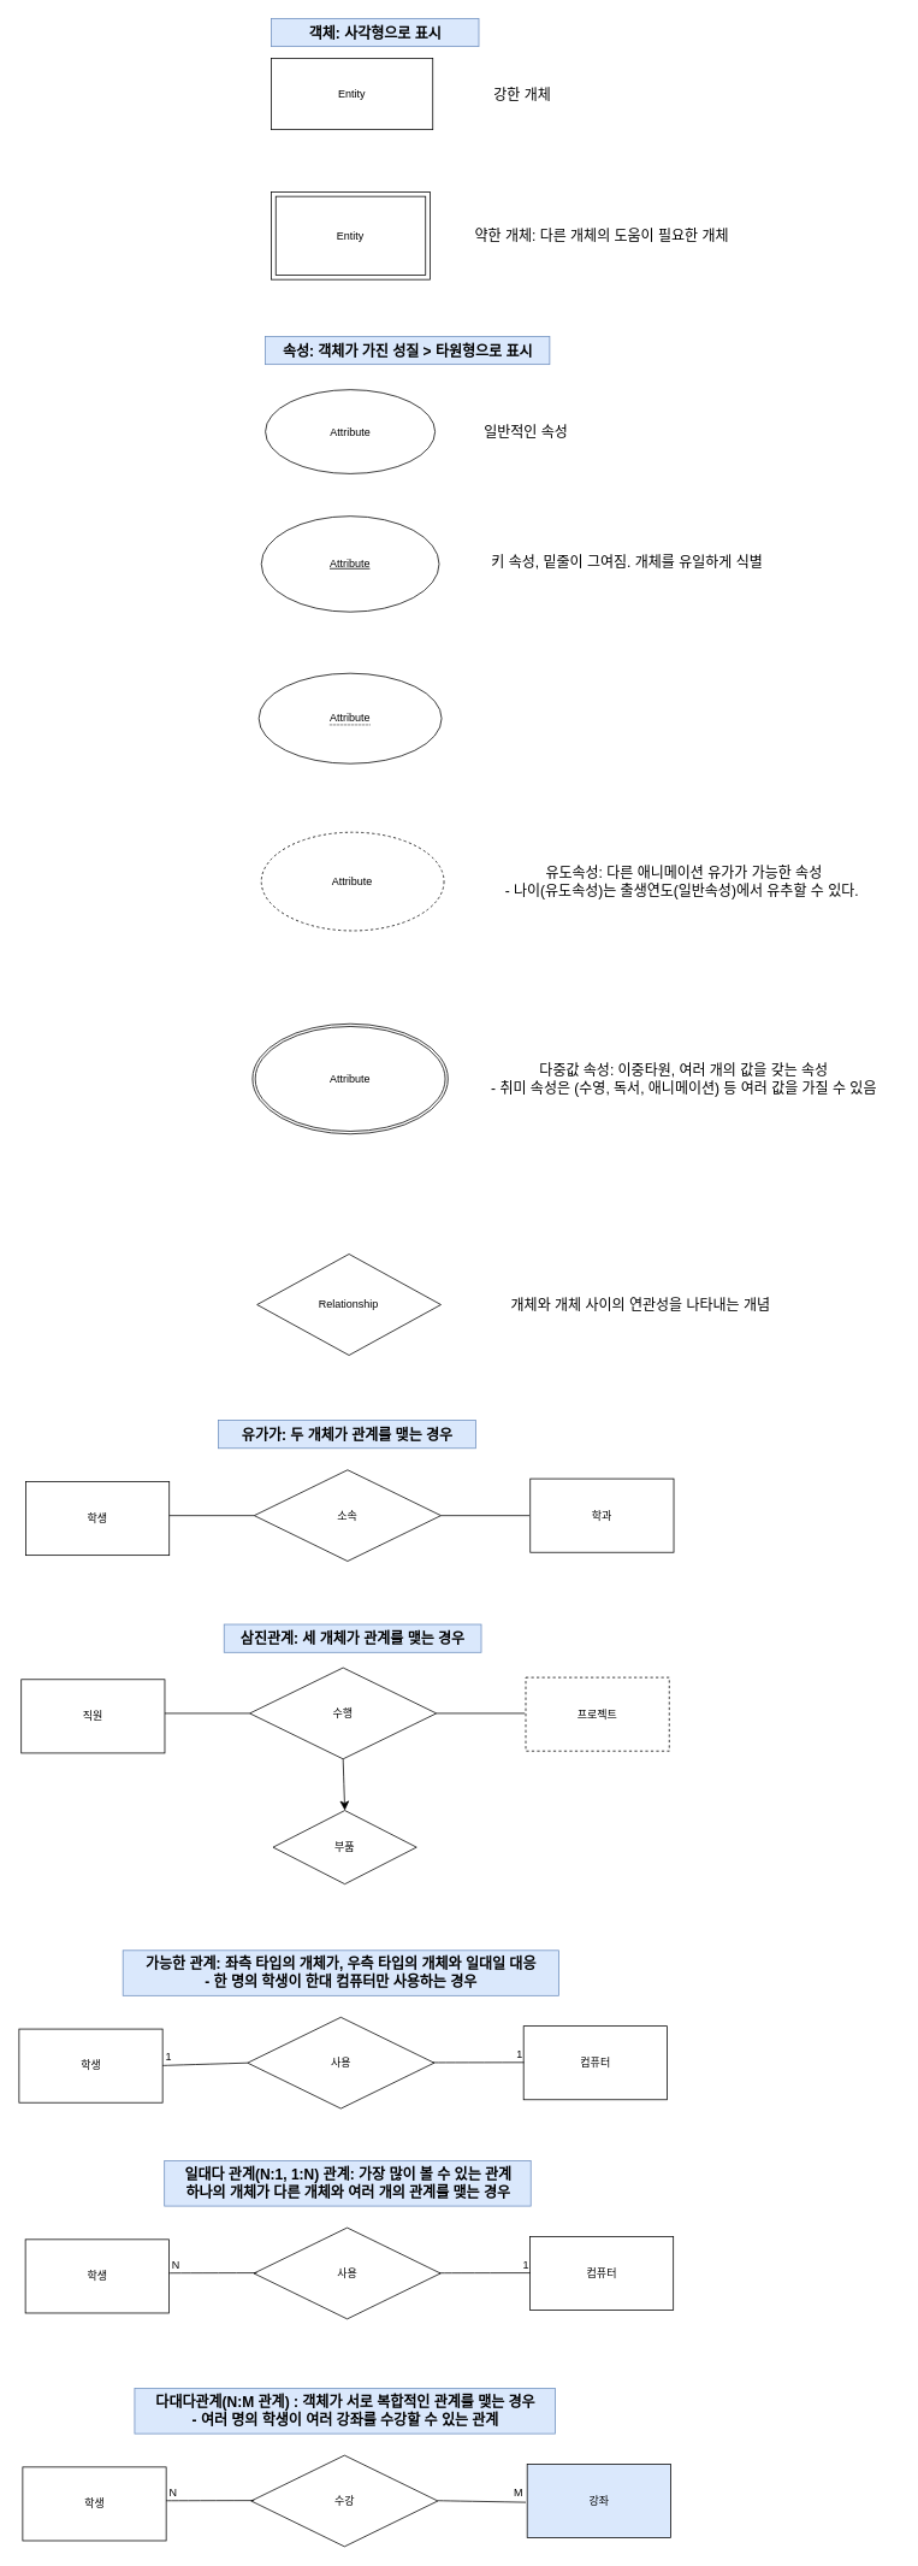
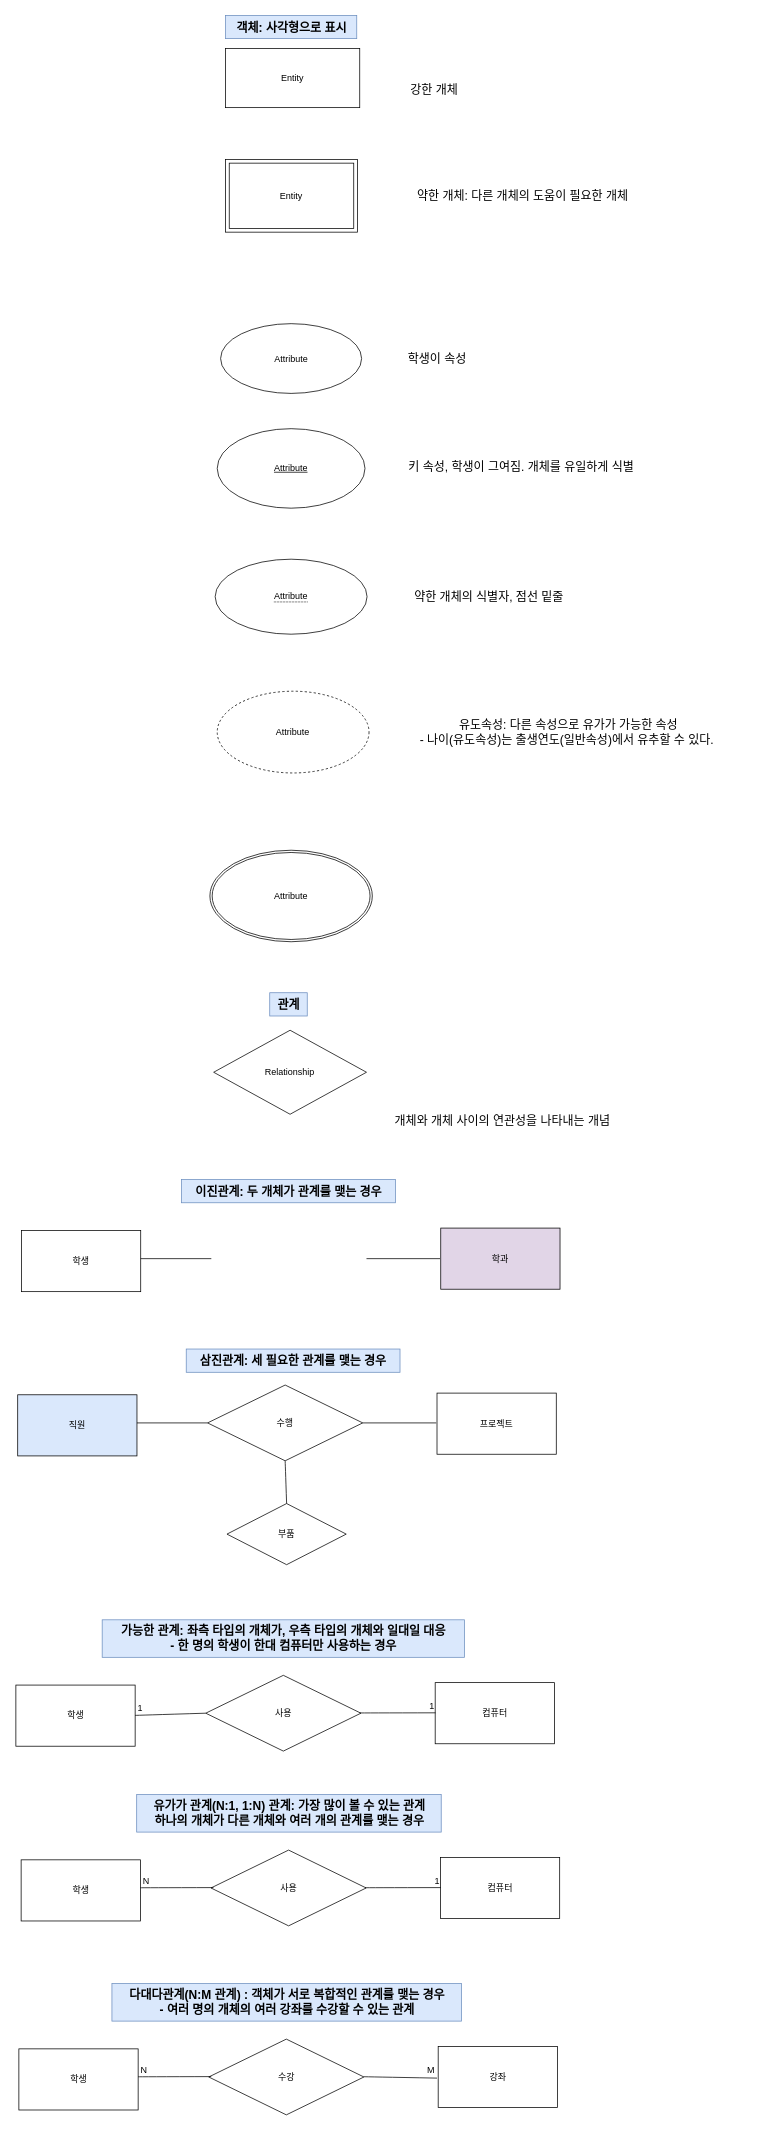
- <mxCell id="3" value="객체: 사각형으로 표시" style="text;html=1;align=center;verticalAlign=middle;resizable=0;points=[];autosize=1;strokeColor=#6c8ebf;fillColor=#dae8fc;fontSize=16;fontStyle=1" vertex="1" parent="1"><mxGeometry x="300" y="20" width="230" height="31" as="geometry" /></mxCell>
+ <mxCell id="3" value="객체: 사각형으로 표시" style="text;html=1;align=center;verticalAlign=middle;resizable=0;points=[];autosize=1;strokeColor=#6c8ebf;fillColor=#dae8fc;fontSize=16;fontStyle=1" vertex="1" parent="1"><mxGeometry x="300" y="20" width="175" height="31" as="geometry" /></mxCell>
- <mxCell id="5" value="강한 개체" style="text;html=1;align=center;verticalAlign=middle;resizable=0;points=[];autosize=1;strokeColor=none;fillColor=none;fontSize=16;" vertex="1" parent="1"><mxGeometry x="535" y="88" width="86" height="31" as="geometry" /></mxCell>
+ <mxCell id="5" value="강한 개체" style="text;html=1;align=center;verticalAlign=middle;resizable=0;points=[];autosize=1;strokeColor=none;fillColor=none;fontSize=16;" vertex="1" parent="1"><mxGeometry x="535" y="103" width="86" height="31" as="geometry" /></mxCell>
- <mxCell id="6" value="약한 개체: 다른 개체의 도움이 필요한 개체" style="text;html=1;align=center;verticalAlign=middle;resizable=0;points=[];autosize=1;strokeColor=none;fillColor=none;fontSize=16;" vertex="1" parent="1"><mxGeometry x="505" y="245" width="321" height="31" as="geometry" /></mxCell>
+ <mxCell id="6" value="약한 개체: 다른 개체의 도움이 필요한 개체" style="text;html=1;align=center;verticalAlign=middle;resizable=0;points=[];autosize=1;strokeColor=none;fillColor=none;fontSize=16;" vertex="1" parent="1"><mxGeometry x="535" y="245" width="321" height="31" as="geometry" /></mxCell>
- <mxCell id="8" value="&lt;b&gt;속성: 객체가 가진 성질 &amp;gt; 타원형으로 표시&lt;/b&gt;" style="text;html=1;align=center;verticalAlign=middle;resizable=0;points=[];autosize=1;strokeColor=#6c8ebf;fillColor=#dae8fc;fontSize=16;" vertex="1" parent="1"><mxGeometry x="293.5" y="372" width="315" height="31" as="geometry" /></mxCell>
- <mxCell id="9" value="일반적인 속성" style="text;html=1;align=center;verticalAlign=middle;resizable=0;points=[];autosize=1;strokeColor=none;fillColor=none;fontSize=16;" vertex="1" parent="1"><mxGeometry x="523" y="462" width="118" height="31" as="geometry" /></mxCell>
+ <mxCell id="9" value="학생이 속성" style="text;html=1;align=center;verticalAlign=middle;resizable=0;points=[];autosize=1;strokeColor=none;fillColor=none;fontSize=16;" vertex="1" parent="1"><mxGeometry x="523" y="462" width="118" height="31" as="geometry" /></mxCell>
- <mxCell id="10" value="키 속성, 밑줄이 그여짐. 개체를 유일하게 식별" style="text;html=1;align=center;verticalAlign=middle;resizable=0;points=[];autosize=1;strokeColor=none;fillColor=none;fontSize=16;" vertex="1" parent="1"><mxGeometry x="523" y="606" width="342" height="31" as="geometry" /></mxCell>
+ <mxCell id="10" value="키 속성, 학생이 그여짐. 개체를 유일하게 식별" style="text;html=1;align=center;verticalAlign=middle;resizable=0;points=[];autosize=1;strokeColor=none;fillColor=none;fontSize=16;" vertex="1" parent="1"><mxGeometry x="523" y="606" width="342" height="31" as="geometry" /></mxCell>
+ <mxCell id="13" value="약한 개체의 식별자, 점선 밑줄" style="text;html=1;align=center;verticalAlign=middle;resizable=0;points=[];autosize=1;strokeColor=none;fillColor=none;fontSize=16;" vertex="1" parent="1"><mxGeometry x="535" y="779.5" width="232" height="31" as="geometry" /></mxCell>
- <mxCell id="15" value="유도속성: 다른 애니메이션 유가가 가능한 속성&lt;div&gt;- 나이(유도속성)는 출생연도(일반속성)에서 유추할 수 있다.&amp;nbsp;&lt;/div&gt;" style="text;html=1;align=center;verticalAlign=middle;resizable=0;points=[];autosize=1;strokeColor=none;fillColor=none;fontSize=16;" vertex="1" parent="1"><mxGeometry x="535" y="950.5" width="444" height="50" as="geometry" /></mxCell>
+ <mxCell id="15" value="유도속성: 다른 속성으로 유가가 가능한 속성&lt;div&gt;- 나이(유도속성)는 출생연도(일반속성)에서 유추할 수 있다.&amp;nbsp;&lt;/div&gt;" style="text;html=1;align=center;verticalAlign=middle;resizable=0;points=[];autosize=1;strokeColor=none;fillColor=none;fontSize=16;" vertex="1" parent="1"><mxGeometry x="535" y="950.5" width="444" height="50" as="geometry" /></mxCell>
- <mxCell id="17" value="다중값 속성: 이중타원, 여러 개의 값을 갖는 속성&lt;div&gt;- 취미 속성은 (수영, 독서, 애니메이션) 등 여러 값을 가질 수 있음&lt;/div&gt;" style="text;html=1;align=center;verticalAlign=middle;resizable=0;points=[];autosize=1;strokeColor=none;fillColor=none;fontSize=16;" vertex="1" parent="1"><mxGeometry x="519" y="1169" width="476" height="50" as="geometry" /></mxCell>
+ <mxCell id="19" value="&lt;b&gt;관계&lt;/b&gt;" style="text;html=1;align=center;verticalAlign=middle;resizable=0;points=[];autosize=1;strokeColor=#6c8ebf;fillColor=#dae8fc;fontSize=16;" vertex="1" parent="1"><mxGeometry x="359" y="1323" width="50" height="31" as="geometry" /></mxCell>
- <mxCell id="18" value="Relationship" style="shape=rhombus;perimeter=rhombusPerimeter;whiteSpace=wrap;html=1;align=center;" vertex="1" parent="1"><mxGeometry x="284.25" y="1388" width="203.75" height="112" as="geometry" /></mxCell>
+ <mxCell id="18" value="Relationship" style="shape=rhombus;perimeter=rhombusPerimeter;whiteSpace=wrap;html=1;align=center;" vertex="1" parent="1"><mxGeometry x="284.25" y="1373" width="203.75" height="112" as="geometry" /></mxCell>
- <mxCell id="20" value="개체와 개체 사이의 연관성을 나타내는 개념" style="text;html=1;align=center;verticalAlign=middle;resizable=0;points=[];autosize=1;strokeColor=none;fillColor=none;fontSize=16;" vertex="1" parent="1"><mxGeometry x="545" y="1428.5" width="328" height="31" as="geometry" /></mxCell>
+ <mxCell id="20" value="개체와 개체 사이의 연관성을 나타내는 개념" style="text;html=1;align=center;verticalAlign=middle;resizable=0;points=[];autosize=1;strokeColor=none;fillColor=none;fontSize=16;" vertex="1" parent="1"><mxGeometry x="505" y="1478.5" width="328" height="31" as="geometry" /></mxCell>
- <mxCell id="26" value="유가가: 두 개체가 관계를 맺는 경우" style="text;html=1;align=center;verticalAlign=middle;resizable=0;points=[];autosize=1;strokeColor=#6c8ebf;fillColor=#dae8fc;fontSize=16;fontStyle=1" vertex="1" parent="1"><mxGeometry x="241.5" y="1572" width="285" height="31" as="geometry" /></mxCell>
+ <mxCell id="26" value="이진관계: 두 개체가 관계를 맺는 경우" style="text;html=1;align=center;verticalAlign=middle;resizable=0;points=[];autosize=1;strokeColor=#6c8ebf;fillColor=#dae8fc;fontSize=16;fontStyle=1" vertex="1" parent="1"><mxGeometry x="241.5" y="1572" width="285" height="31" as="geometry" /></mxCell>
- <mxCell id="21" value="소속" style="shape=rhombus;perimeter=rhombusPerimeter;whiteSpace=wrap;html=1;align=center;" vertex="1" parent="1"><mxGeometry x="281.12" y="1627" width="206.88" height="101" as="geometry" /></mxCell>
- <mxCell id="22" value="학과" style="whiteSpace=wrap;html=1;align=center;" vertex="1" parent="1"><mxGeometry x="587" y="1636.75" width="159" height="81.5" as="geometry" /></mxCell>
+ <mxCell id="22" value="학과" style="whiteSpace=wrap;html=1;align=center;fillColor=#e1d5e7;" vertex="1" parent="1"><mxGeometry x="587" y="1636.75" width="159" height="81.5" as="geometry" /></mxCell>
- <mxCell id="32" value="삼진관계: 세 개체가 관계를 맺는 경우" style="text;html=1;align=center;verticalAlign=middle;resizable=0;points=[];autosize=1;strokeColor=#6c8ebf;fillColor=#dae8fc;fontSize=16;fontStyle=1" vertex="1" parent="1"><mxGeometry x="247.68" y="1798" width="285" height="31" as="geometry" /></mxCell>
+ <mxCell id="32" value="삼진관계: 세 필요한 관계를 맺는 경우" style="text;html=1;align=center;verticalAlign=middle;resizable=0;points=[];autosize=1;strokeColor=#6c8ebf;fillColor=#dae8fc;fontSize=16;fontStyle=1" vertex="1" parent="1"><mxGeometry x="247.68" y="1798" width="285" height="31" as="geometry" /></mxCell>
- <mxCell id="28" value="프로젝트" style="whiteSpace=wrap;html=1;align=center;dashed=1;" vertex="1" parent="1"><mxGeometry x="582" y="1856.75" width="159" height="81.5" as="geometry" /></mxCell>
+ <mxCell id="28" value="프로젝트" style="whiteSpace=wrap;html=1;align=center;" vertex="1" parent="1"><mxGeometry x="582" y="1856.75" width="159" height="81.5" as="geometry" /></mxCell>
- <mxCell id="30" value="직원" style="whiteSpace=wrap;html=1;align=center;" vertex="1" parent="1"><mxGeometry x="23" y="1859" width="159" height="81.5" as="geometry" /></mxCell>
+ <mxCell id="30" value="직원" style="whiteSpace=wrap;html=1;align=center;fillColor=#dae8fc;" vertex="1" parent="1"><mxGeometry x="23" y="1859" width="159" height="81.5" as="geometry" /></mxCell>
- <mxCell id="34" value="" style="endArrow=classic;html=1;rounded=0;fontSize=12;startSize=8;endSize=8;curved=1;entryX=0.5;entryY=0;entryDx=0;entryDy=0;exitX=0.5;exitY=1;exitDx=0;exitDy=0;" edge="1" parent="1" source="27" target="33"><mxGeometry relative="1" as="geometry"><mxPoint x="344" y="1881" as="sourcePoint" /><mxPoint x="504" y="1881" as="targetPoint" /></mxGeometry></mxCell>
+ <mxCell id="34" value="" style="endArrow=none;html=1;rounded=0;fontSize=12;startSize=8;endSize=8;curved=1;entryX=0.5;entryY=0;entryDx=0;entryDy=0;exitX=0.5;exitY=1;exitDx=0;exitDy=0;" edge="1" parent="1" source="27" target="33"><mxGeometry relative="1" as="geometry"><mxPoint x="344" y="1881" as="sourcePoint" /><mxPoint x="504" y="1881" as="targetPoint" /></mxGeometry></mxCell>
- <mxCell id="43" value="일대다 관계(N:1, 1:N) 관계: 가장 많이 볼 수 있는 관계&lt;div&gt;하나의 개체가 다른 개체와 여러 개의 관계를 맺는 경우&lt;/div&gt;" style="text;html=1;align=center;verticalAlign=middle;resizable=0;points=[];autosize=1;strokeColor=#6c8ebf;fillColor=#dae8fc;fontSize=16;fontStyle=1" vertex="1" parent="1"><mxGeometry x="181.62" y="2392" width="406" height="50" as="geometry" /></mxCell>
+ <mxCell id="43" value="유가가 관계(N:1, 1:N) 관계: 가장 많이 볼 수 있는 관계&lt;div&gt;하나의 개체가 다른 개체와 여러 개의 관계를 맺는 경우&lt;/div&gt;" style="text;html=1;align=center;verticalAlign=middle;resizable=0;points=[];autosize=1;strokeColor=#6c8ebf;fillColor=#dae8fc;fontSize=16;fontStyle=1" vertex="1" parent="1"><mxGeometry x="181.62" y="2392" width="406" height="50" as="geometry" /></mxCell>
- <mxCell id="51" value="다대다관계(N:M 관계) : 객체가 서로 복합적인 관계를 맺는 경우&lt;br&gt;&lt;div&gt;- 여러 명의 학생이 여러 강좌를 수강할 수 있는 관계&lt;/div&gt;" style="text;html=1;align=center;verticalAlign=middle;resizable=0;points=[];autosize=1;strokeColor=#6c8ebf;fillColor=#dae8fc;fontSize=16;fontStyle=1" vertex="1" parent="1"><mxGeometry x="148.62" y="2644" width="466" height="50" as="geometry" /></mxCell>
+ <mxCell id="51" value="다대다관계(N:M 관계) : 객체가 서로 복합적인 관계를 맺는 경우&lt;br&gt;&lt;div&gt;- 여러 명의 개체의 여러 강좌를 수강할 수 있는 관계&lt;/div&gt;" style="text;html=1;align=center;verticalAlign=middle;resizable=0;points=[];autosize=1;strokeColor=#6c8ebf;fillColor=#dae8fc;fontSize=16;fontStyle=1" vertex="1" parent="1"><mxGeometry x="148.62" y="2644" width="466" height="50" as="geometry" /></mxCell>
- <mxCell id="53" value="강좌" style="whiteSpace=wrap;html=1;align=center;fillColor=#dae8fc;" vertex="1" parent="1"><mxGeometry x="583.56" y="2727.75" width="159" height="81.5" as="geometry" /></mxCell>
+ <mxCell id="53" value="강좌" style="whiteSpace=wrap;html=1;align=center;" vertex="1" parent="1"><mxGeometry x="583.56" y="2727.75" width="159" height="81.5" as="geometry" /></mxCell>
